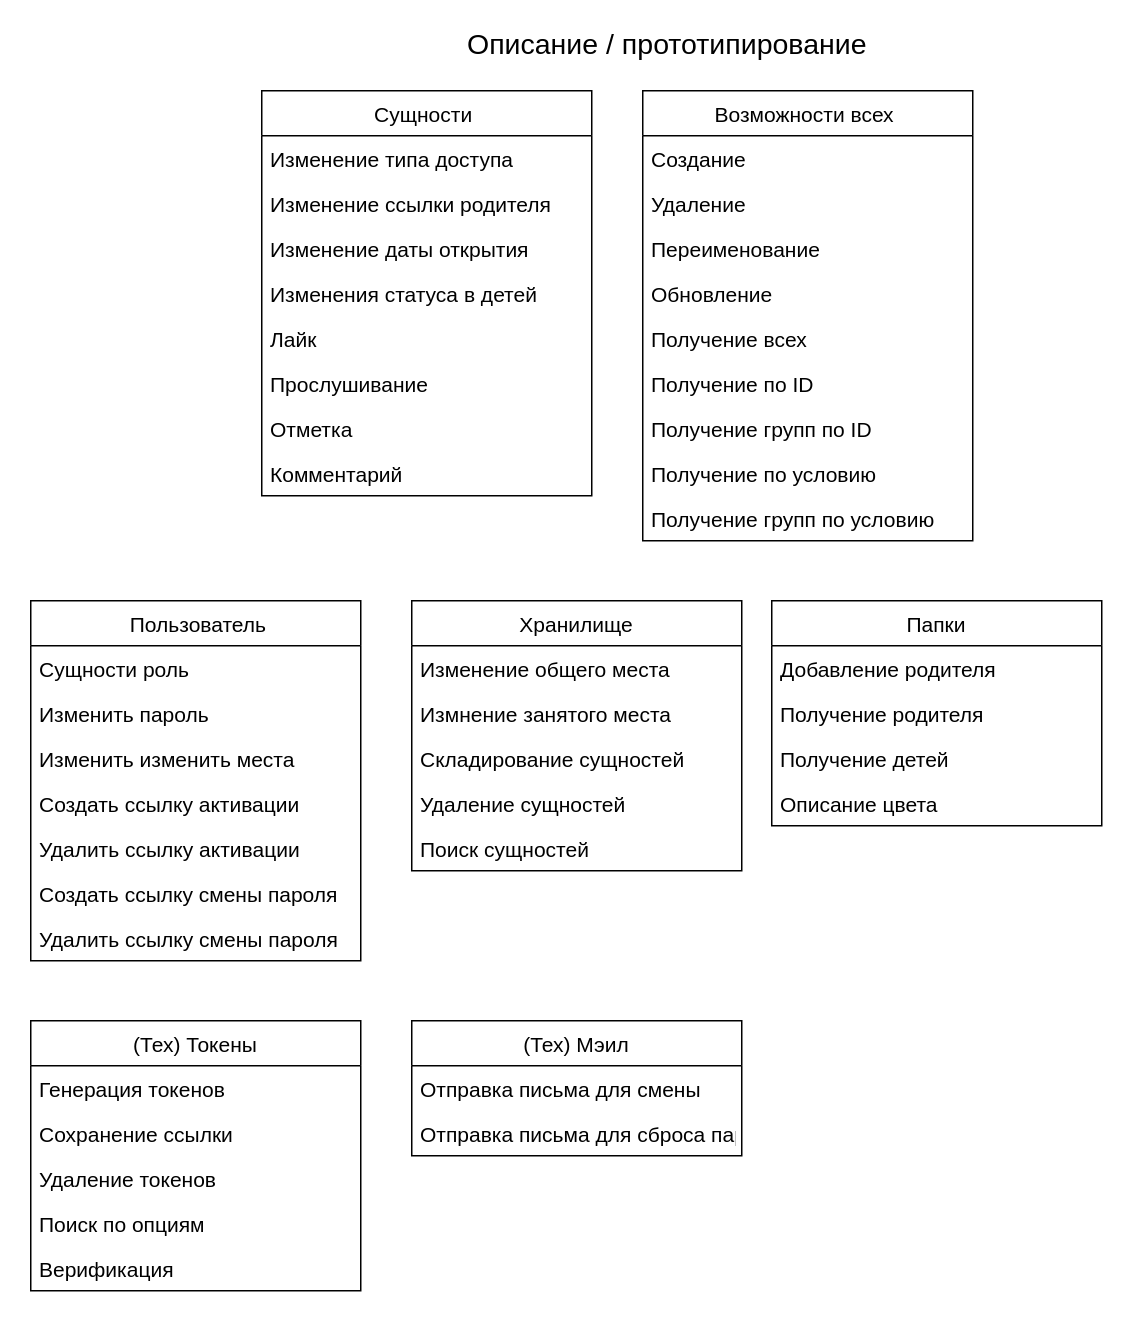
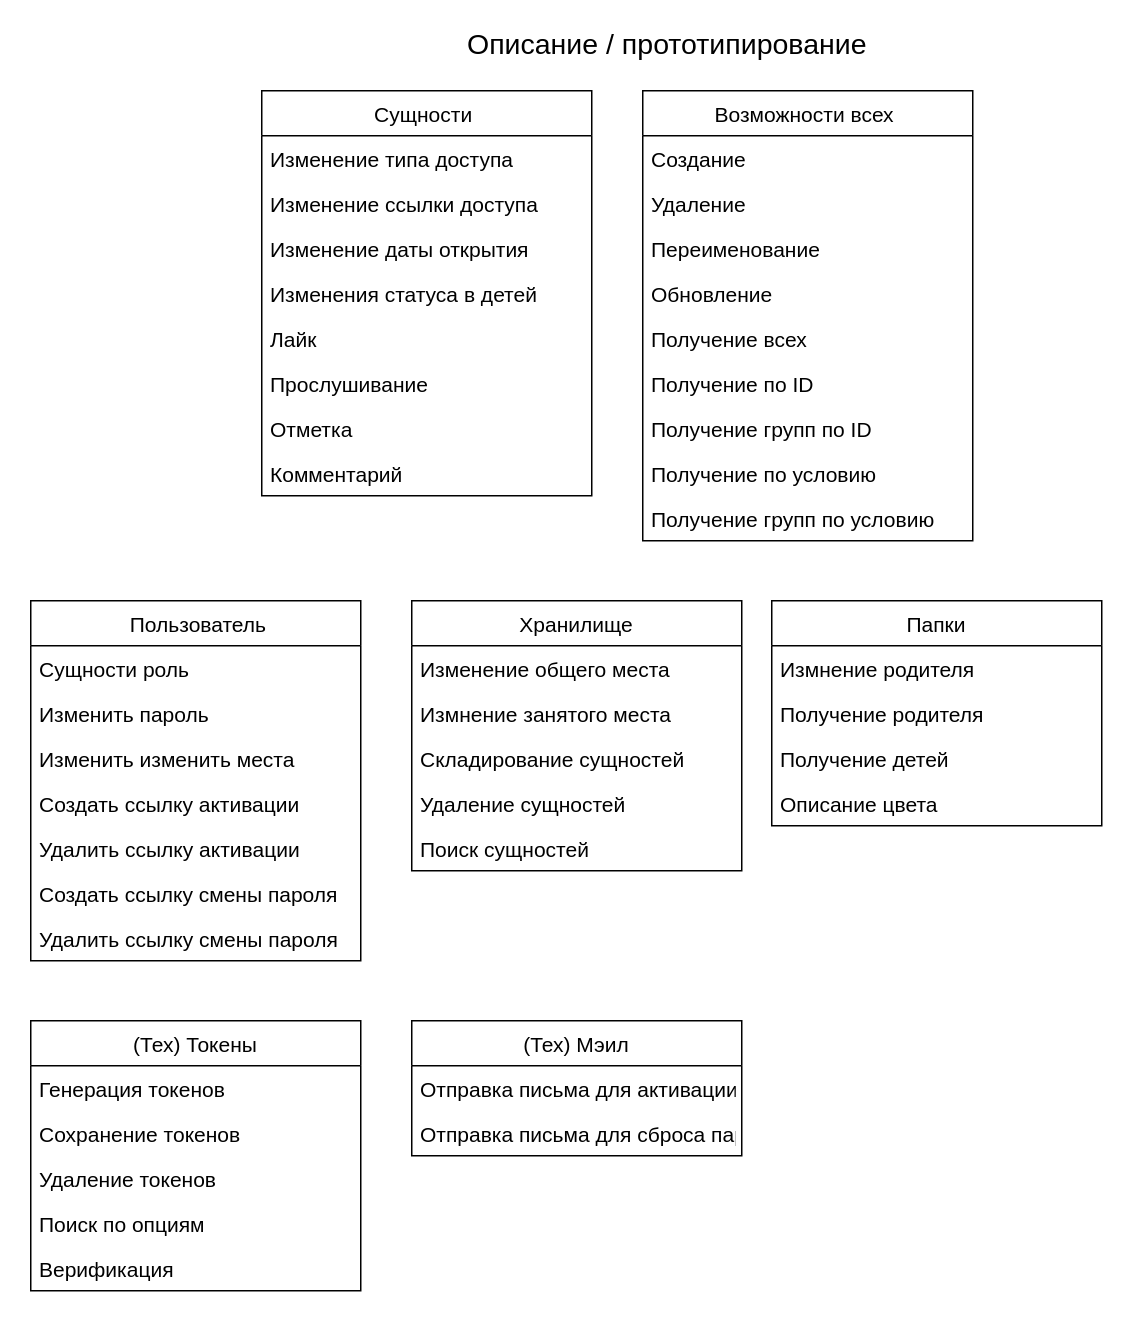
- <mxCell id="14" value="Изменение ссылки родителя" style="text;strokeColor=none;fillColor=none;align=left;verticalAlign=middle;spacingLeft=4;spacingRight=4;overflow=hidden;points=[[0,0.5],[1,0.5]];portConstraint=eastwest;rotatable=0;fontSize=14;" parent="12" vertex="1"><mxGeometry y="60" width="220" height="30" as="geometry" /></mxCell>
+ <mxCell id="14" value="Изменение ссылки доступа" style="text;strokeColor=none;fillColor=none;align=left;verticalAlign=middle;spacingLeft=4;spacingRight=4;overflow=hidden;points=[[0,0.5],[1,0.5]];portConstraint=eastwest;rotatable=0;fontSize=14;" parent="12" vertex="1"><mxGeometry y="60" width="220" height="30" as="geometry" /></mxCell>
- <mxCell id="22" value="Добавление родителя" style="text;strokeColor=none;fillColor=none;align=left;verticalAlign=middle;spacingLeft=4;spacingRight=4;overflow=hidden;points=[[0,0.5],[1,0.5]];portConstraint=eastwest;rotatable=0;fontSize=14;" parent="21" vertex="1"><mxGeometry y="30" width="220" height="30" as="geometry" /></mxCell>
+ <mxCell id="22" value="Измнение родителя" style="text;strokeColor=none;fillColor=none;align=left;verticalAlign=middle;spacingLeft=4;spacingRight=4;overflow=hidden;points=[[0,0.5],[1,0.5]];portConstraint=eastwest;rotatable=0;fontSize=14;" parent="21" vertex="1"><mxGeometry y="30" width="220" height="30" as="geometry" /></mxCell>
- <mxCell id="48" value="Отправка письма для смены" style="text;strokeColor=none;fillColor=none;align=left;verticalAlign=middle;spacingLeft=4;spacingRight=4;overflow=hidden;points=[[0,0.5],[1,0.5]];portConstraint=eastwest;rotatable=0;fontSize=14;" parent="47" vertex="1"><mxGeometry y="30" width="220" height="30" as="geometry" /></mxCell>
+ <mxCell id="48" value="Отправка письма для активации" style="text;strokeColor=none;fillColor=none;align=left;verticalAlign=middle;spacingLeft=4;spacingRight=4;overflow=hidden;points=[[0,0.5],[1,0.5]];portConstraint=eastwest;rotatable=0;fontSize=14;" parent="47" vertex="1"><mxGeometry y="30" width="220" height="30" as="geometry" /></mxCell>
- <mxCell id="43" value="Сохранение ссылки" style="text;strokeColor=none;fillColor=none;align=left;verticalAlign=middle;spacingLeft=4;spacingRight=4;overflow=hidden;points=[[0,0.5],[1,0.5]];portConstraint=eastwest;rotatable=0;fontSize=14;" parent="41" vertex="1"><mxGeometry y="60" width="220" height="30" as="geometry" /></mxCell>
+ <mxCell id="43" value="Сохранение токенов" style="text;strokeColor=none;fillColor=none;align=left;verticalAlign=middle;spacingLeft=4;spacingRight=4;overflow=hidden;points=[[0,0.5],[1,0.5]];portConstraint=eastwest;rotatable=0;fontSize=14;" parent="41" vertex="1"><mxGeometry y="60" width="220" height="30" as="geometry" /></mxCell>
